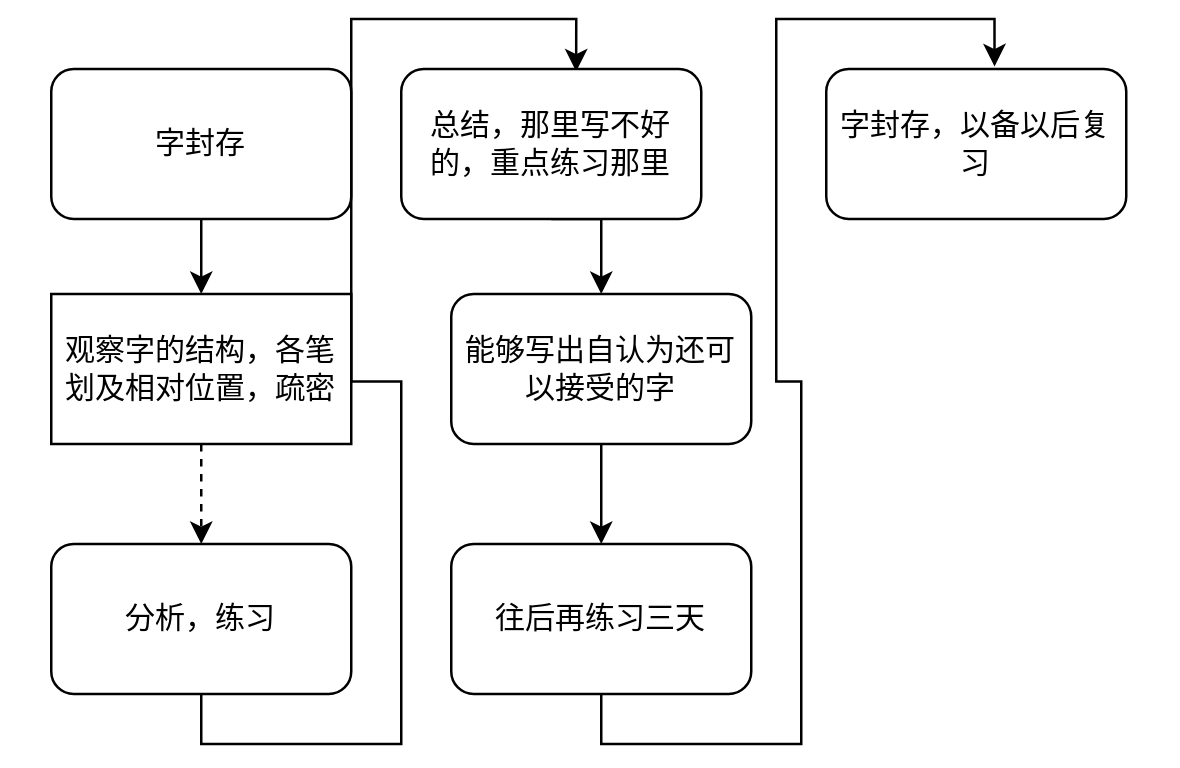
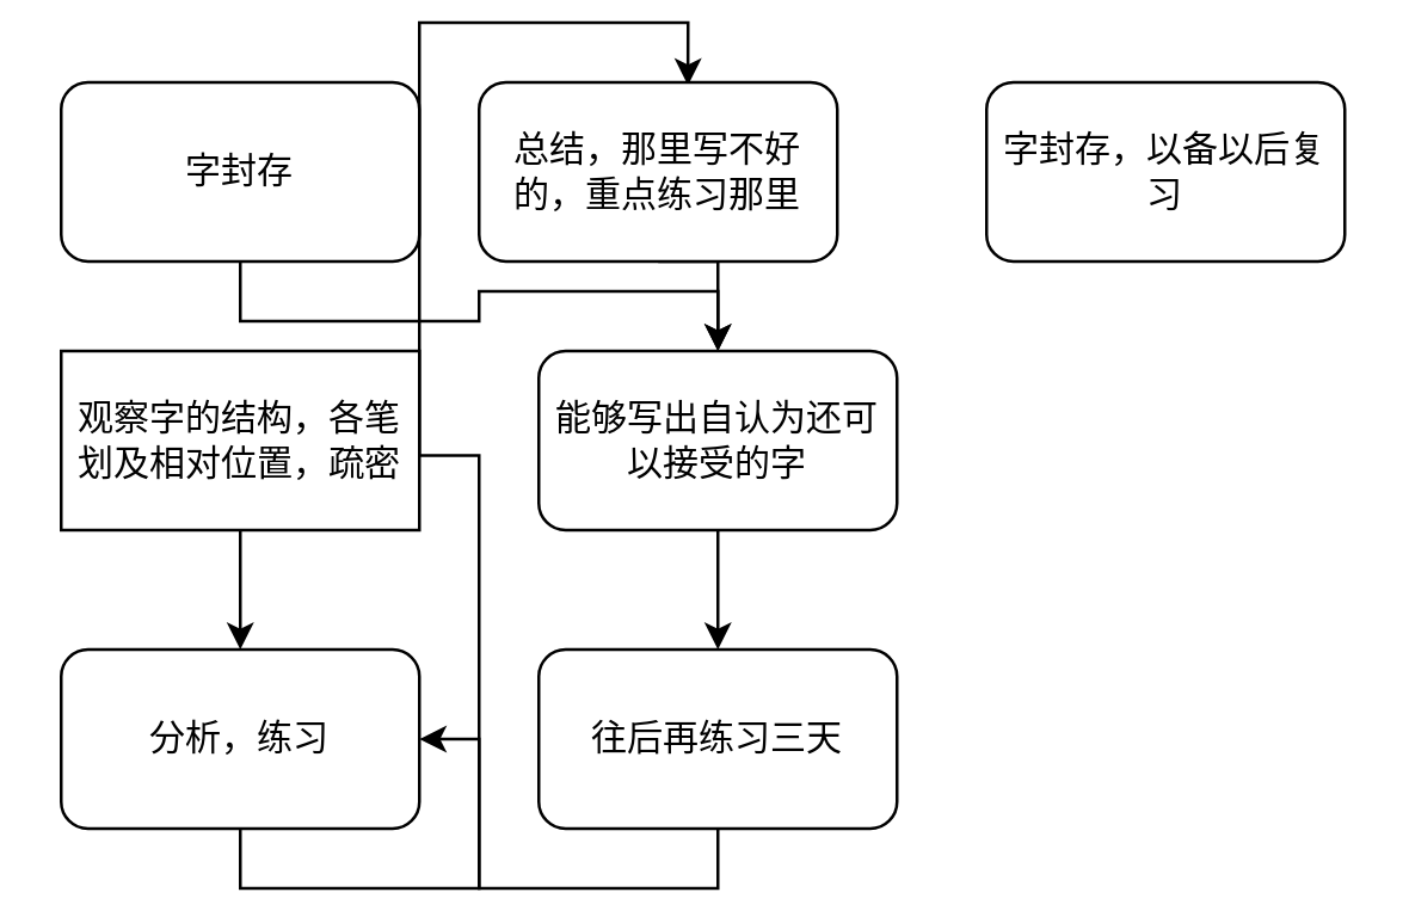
- <mxCell id="2" style="edgeStyle=orthogonalEdgeStyle;rounded=0;orthogonalLoop=1;jettySize=auto;html=1;exitX=0.5;exitY=1;exitDx=0;exitDy=0;entryX=0.5;entryY=0;entryDx=0;entryDy=0;" edge="1" parent="1" source="3" target="5"><mxGeometry relative="1" as="geometry" /></mxCell>
+ <mxCell id="2" style="edgeStyle=orthogonalEdgeStyle;rounded=0;orthogonalLoop=1;jettySize=auto;html=1;exitX=0.5;exitY=1;exitDx=0;exitDy=0;" edge="1" parent="1" source="3" target="11"><mxGeometry relative="1" as="geometry" /></mxCell>
- <mxCell id="12" style="edgeStyle=orthogonalEdgeStyle;rounded=0;orthogonalLoop=1;jettySize=auto;html=1;exitX=0.5;exitY=1;exitDx=0;exitDy=0;entryX=0.561;entryY=-0.017;entryDx=0;entryDy=0;entryPerimeter=0;" edge="1" parent="1" source="13" target="14"><mxGeometry relative="1" as="geometry" /></mxCell>
+ <mxCell id="12" style="edgeStyle=orthogonalEdgeStyle;rounded=0;orthogonalLoop=1;jettySize=auto;html=1;exitX=0.5;exitY=1;exitDx=0;exitDy=0;" edge="1" parent="1" source="13" target="7"><mxGeometry relative="1" as="geometry" /></mxCell>
- <mxCell id="4" style="edgeStyle=orthogonalEdgeStyle;rounded=0;orthogonalLoop=1;jettySize=auto;html=1;exitX=0.5;exitY=1;exitDx=0;exitDy=0;entryX=0.5;entryY=0;entryDx=0;entryDy=0;dashed=1;" edge="1" parent="1" source="5" target="7"><mxGeometry relative="1" as="geometry" /></mxCell>
+ <mxCell id="4" style="edgeStyle=orthogonalEdgeStyle;rounded=0;orthogonalLoop=1;jettySize=auto;html=1;exitX=0.5;exitY=1;exitDx=0;exitDy=0;entryX=0.5;entryY=0;entryDx=0;entryDy=0;" edge="1" parent="1" source="5" target="7"><mxGeometry relative="1" as="geometry" /></mxCell>
